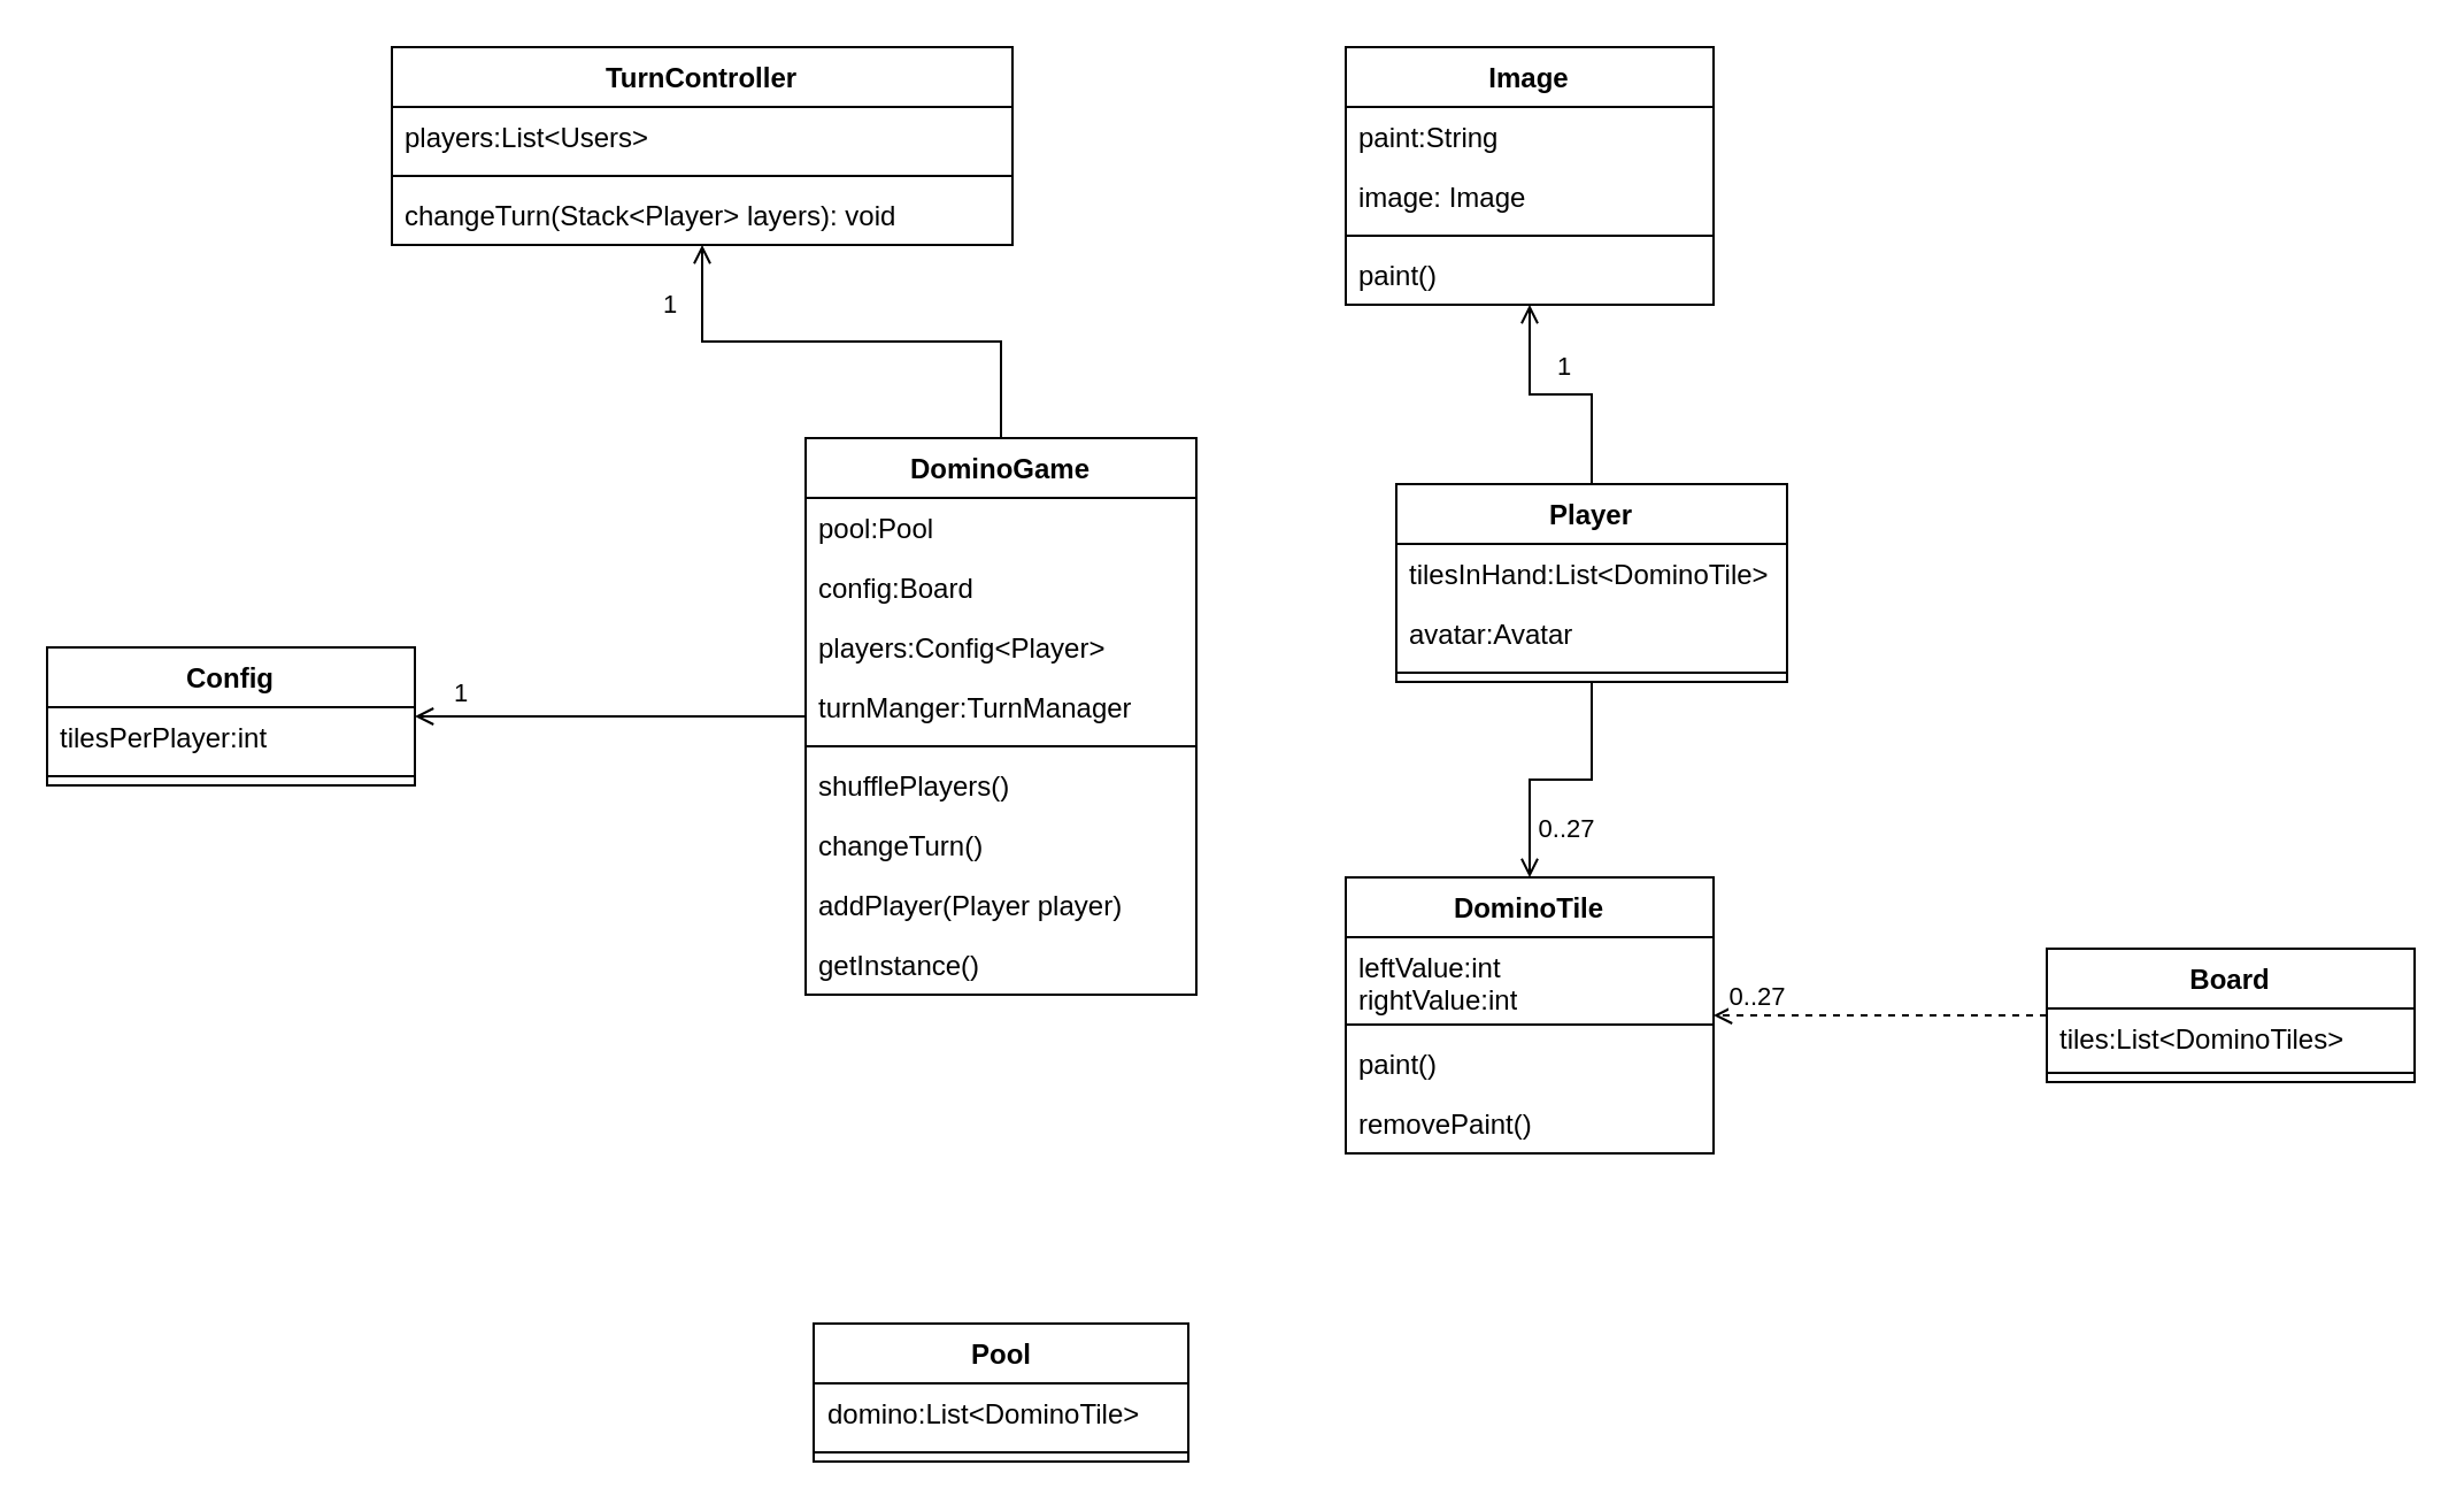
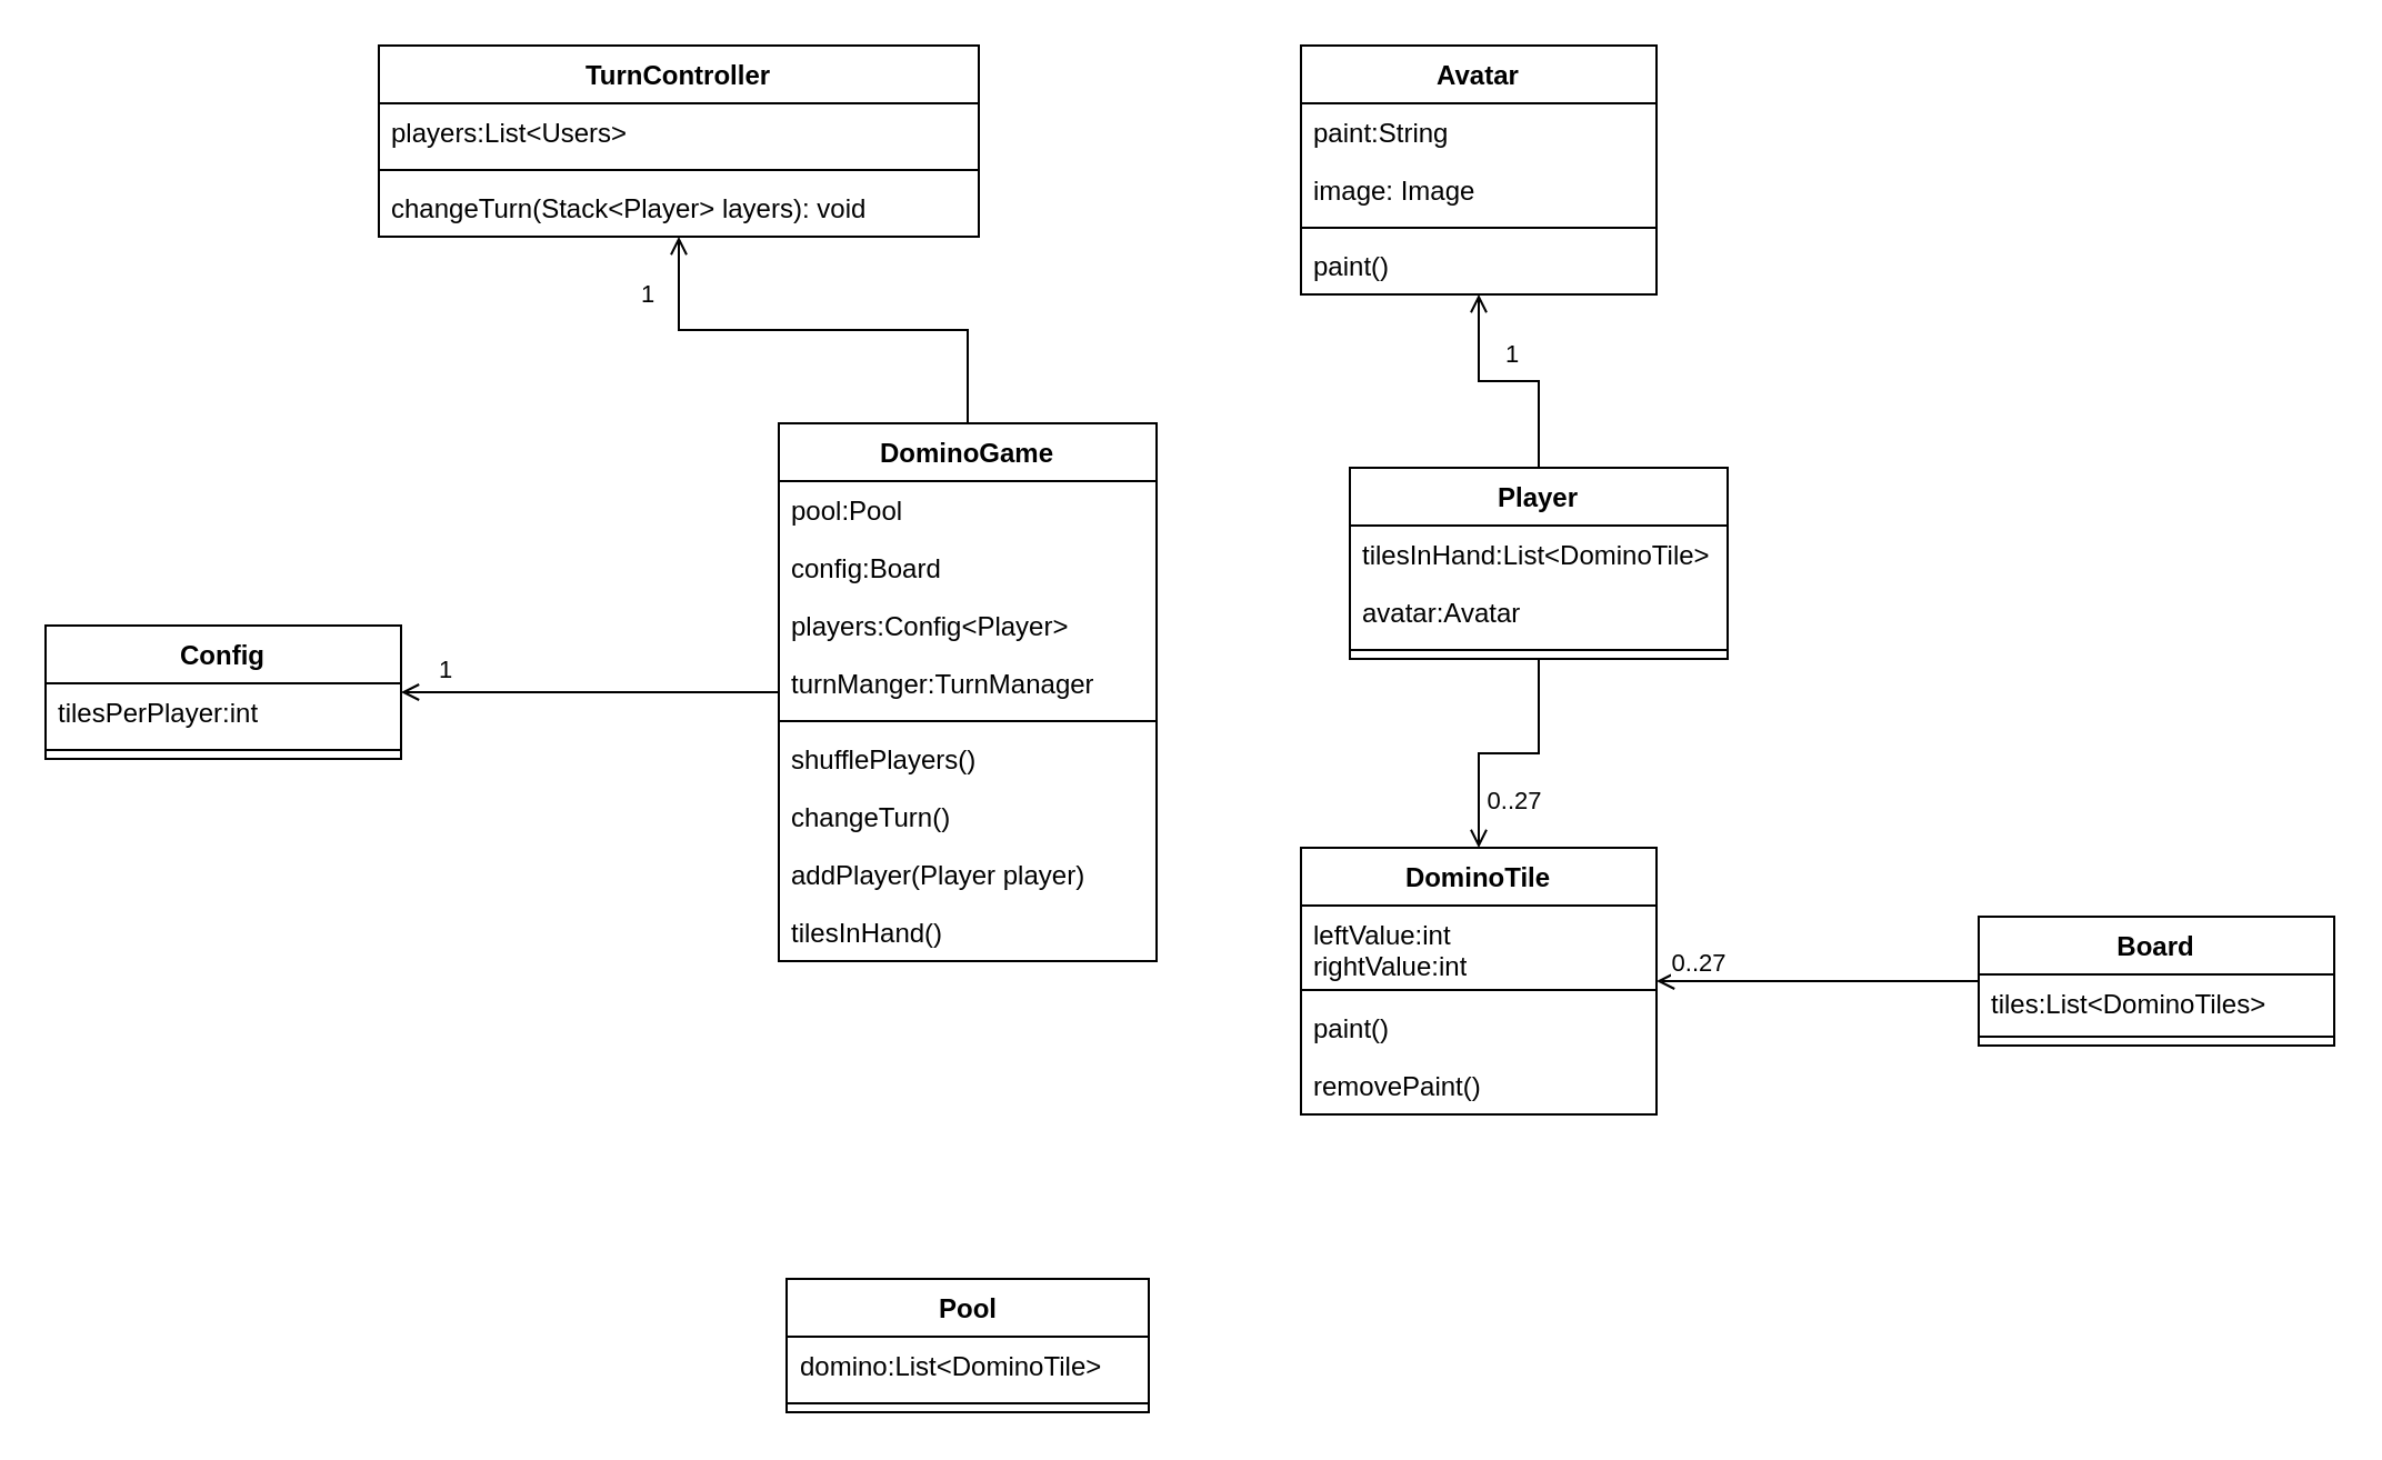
- <mxCell id="16" value="Image" style="swimlane;fontStyle=1;align=center;verticalAlign=top;childLayout=stackLayout;horizontal=1;startSize=26;horizontalStack=0;resizeParent=1;resizeParentMax=0;resizeLast=0;collapsible=1;marginBottom=0;whiteSpace=wrap;html=1;" parent="1" vertex="1"><mxGeometry x="585" width="160" height="112" as="geometry" y="20" /></mxCell>
+ <mxCell id="16" value="Avatar" style="swimlane;fontStyle=1;align=center;verticalAlign=top;childLayout=stackLayout;horizontal=1;startSize=26;horizontalStack=0;resizeParent=1;resizeParentMax=0;resizeLast=0;collapsible=1;marginBottom=0;whiteSpace=wrap;html=1;" parent="1" vertex="1"><mxGeometry x="585" width="160" height="112" as="geometry" y="20" /></mxCell>
- <mxCell id="37" value="getInstance()" style="text;strokeColor=none;fillColor=none;align=left;verticalAlign=top;spacingLeft=4;spacingRight=4;overflow=hidden;rotatable=0;points=[[0,0.5],[1,0.5]];portConstraint=eastwest;whiteSpace=wrap;html=1;" vertex="1" parent="28"><mxGeometry y="216" width="170" height="26" as="geometry" /></mxCell>
+ <mxCell id="37" value="tilesInHand()" style="text;strokeColor=none;fillColor=none;align=left;verticalAlign=top;spacingLeft=4;spacingRight=4;overflow=hidden;rotatable=0;points=[[0,0.5],[1,0.5]];portConstraint=eastwest;whiteSpace=wrap;html=1;" vertex="1" parent="28"><mxGeometry y="216" width="170" height="26" as="geometry" /></mxCell>
- <mxCell id="38" style="edgeStyle=orthogonalEdgeStyle;rounded=0;orthogonalLoop=1;jettySize=auto;html=1;endArrow=open;endFill=0;dashed=1;" parent="1" source="40" target="11" edge="1"><mxGeometry relative="1" as="geometry" /></mxCell>
+ <mxCell id="38" style="edgeStyle=orthogonalEdgeStyle;rounded=0;orthogonalLoop=1;jettySize=auto;html=1;endArrow=open;endFill=0;" parent="1" source="40" target="11" edge="1"><mxGeometry relative="1" as="geometry" /></mxCell>
